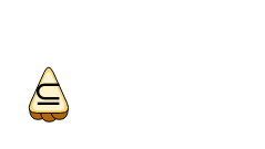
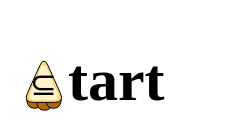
+ <mxCell id="3" value="&lt;h1&gt;&lt;span class=&quot;s1&quot;&gt;&lt;b&gt;&lt;font face=&quot;Graphik&quot; style=&quot;font-size: 60px; face=&quot;&gt;tart&lt;/font&gt;&lt;/b&gt;&lt;/span&gt;&lt;/h1&gt;" style="text;whiteSpace=wrap;html=1;labelBackgroundColor=none;horizontal=1;" vertex="1" parent="2"><mxGeometry x="43.545" width="150" height="90" as="geometry" /></mxCell>
